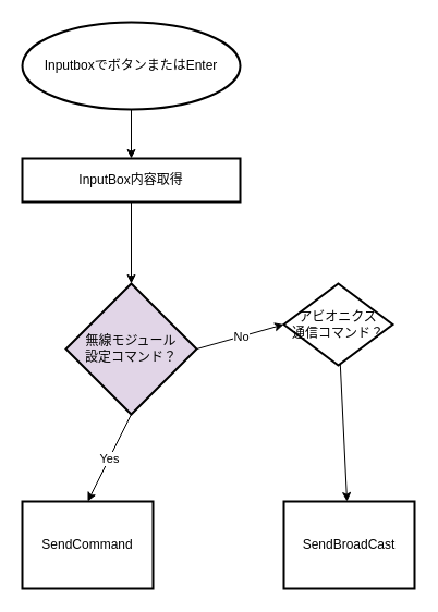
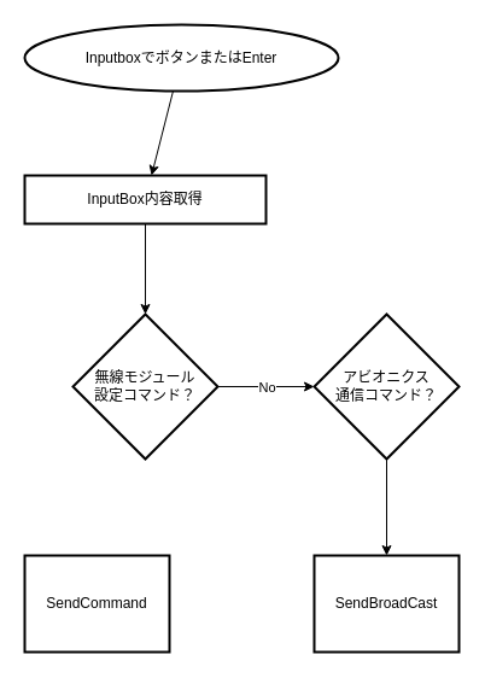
- <mxCell id="3" value="InputboxでボタンまたはEnter" style="strokeWidth=2;html=1;shape=mxgraph.flowchart.start_1;whiteSpace=wrap;" parent="1" vertex="1"><mxGeometry x="20" y="20" width="200" height="80" as="geometry" /></mxCell>
+ <mxCell id="3" value="InputboxでボタンまたはEnter" style="strokeWidth=2;html=1;shape=mxgraph.flowchart.start_1;whiteSpace=wrap;" parent="1" vertex="1"><mxGeometry x="20" y="20" width="260" height="55" as="geometry" /></mxCell>
- <mxCell id="8" value="アビオニクス&lt;br&gt;通信コマンド？" style="rhombus;whiteSpace=wrap;html=1;strokeWidth=2;" parent="1" vertex="1"><mxGeometry x="260" y="260" width="100" height="75" as="geometry" /></mxCell>
+ <mxCell id="8" value="アビオニクス&lt;br&gt;通信コマンド？" style="rhombus;whiteSpace=wrap;html=1;strokeWidth=2;" parent="1" vertex="1"><mxGeometry x="260" y="260" width="120" height="120" as="geometry" /></mxCell>
- <mxCell id="6" value="無線モジュール&lt;br&gt;設定コマンド？" style="rhombus;whiteSpace=wrap;html=1;strokeWidth=2;fillColor=#e1d5e7;" parent="1" vertex="1"><mxGeometry x="60" y="260" width="120" height="120" as="geometry" /></mxCell>
+ <mxCell id="6" value="無線モジュール&lt;br&gt;設定コマンド？" style="rhombus;whiteSpace=wrap;html=1;strokeWidth=2;" parent="1" vertex="1"><mxGeometry x="60" y="260" width="120" height="120" as="geometry" /></mxCell>
- <mxCell id="11" value="" style="endArrow=classic;html=1;exitX=0.5;exitY=1;exitDx=0;exitDy=0;entryX=0.5;entryY=0;entryDx=0;entryDy=0;" parent="1" source="6" target="13" edge="1"><mxGeometry relative="1" as="geometry"><mxPoint x="190" y="330" as="sourcePoint" /><mxPoint x="70" y="440" as="targetPoint" /></mxGeometry></mxCell>
- <mxCell id="12" value="Yes" style="edgeLabel;resizable=0;html=1;align=center;verticalAlign=middle;rounded=0;" parent="11" connectable="0" vertex="1"><mxGeometry relative="1" as="geometry" /></mxCell>
